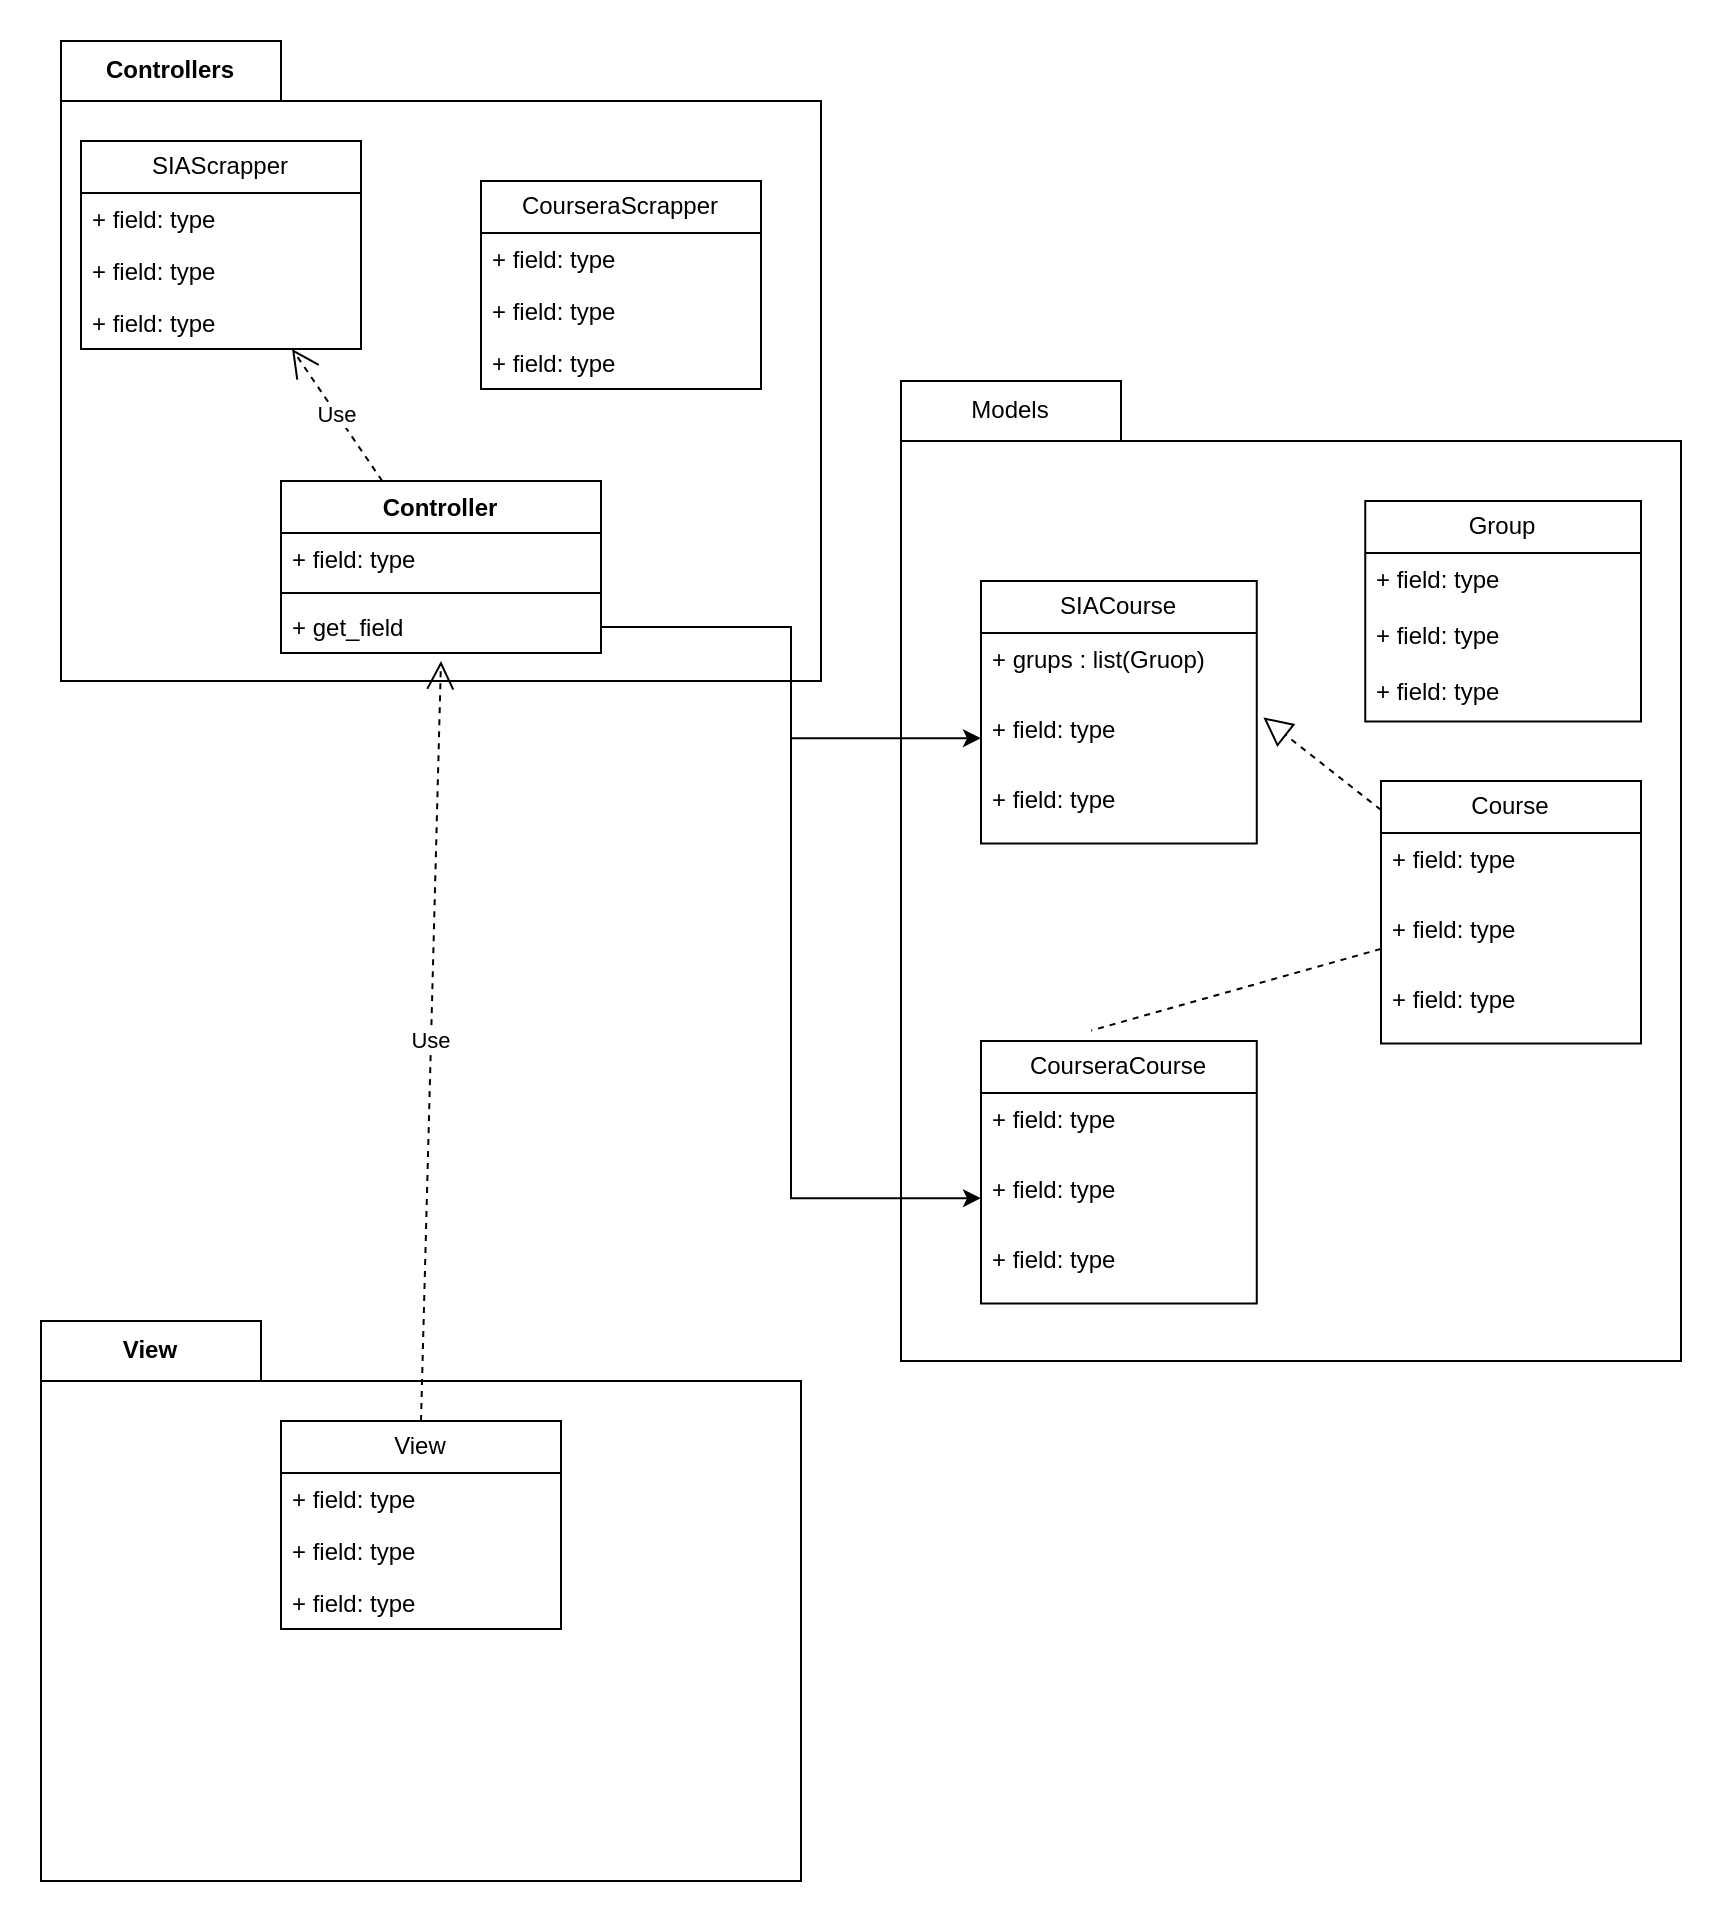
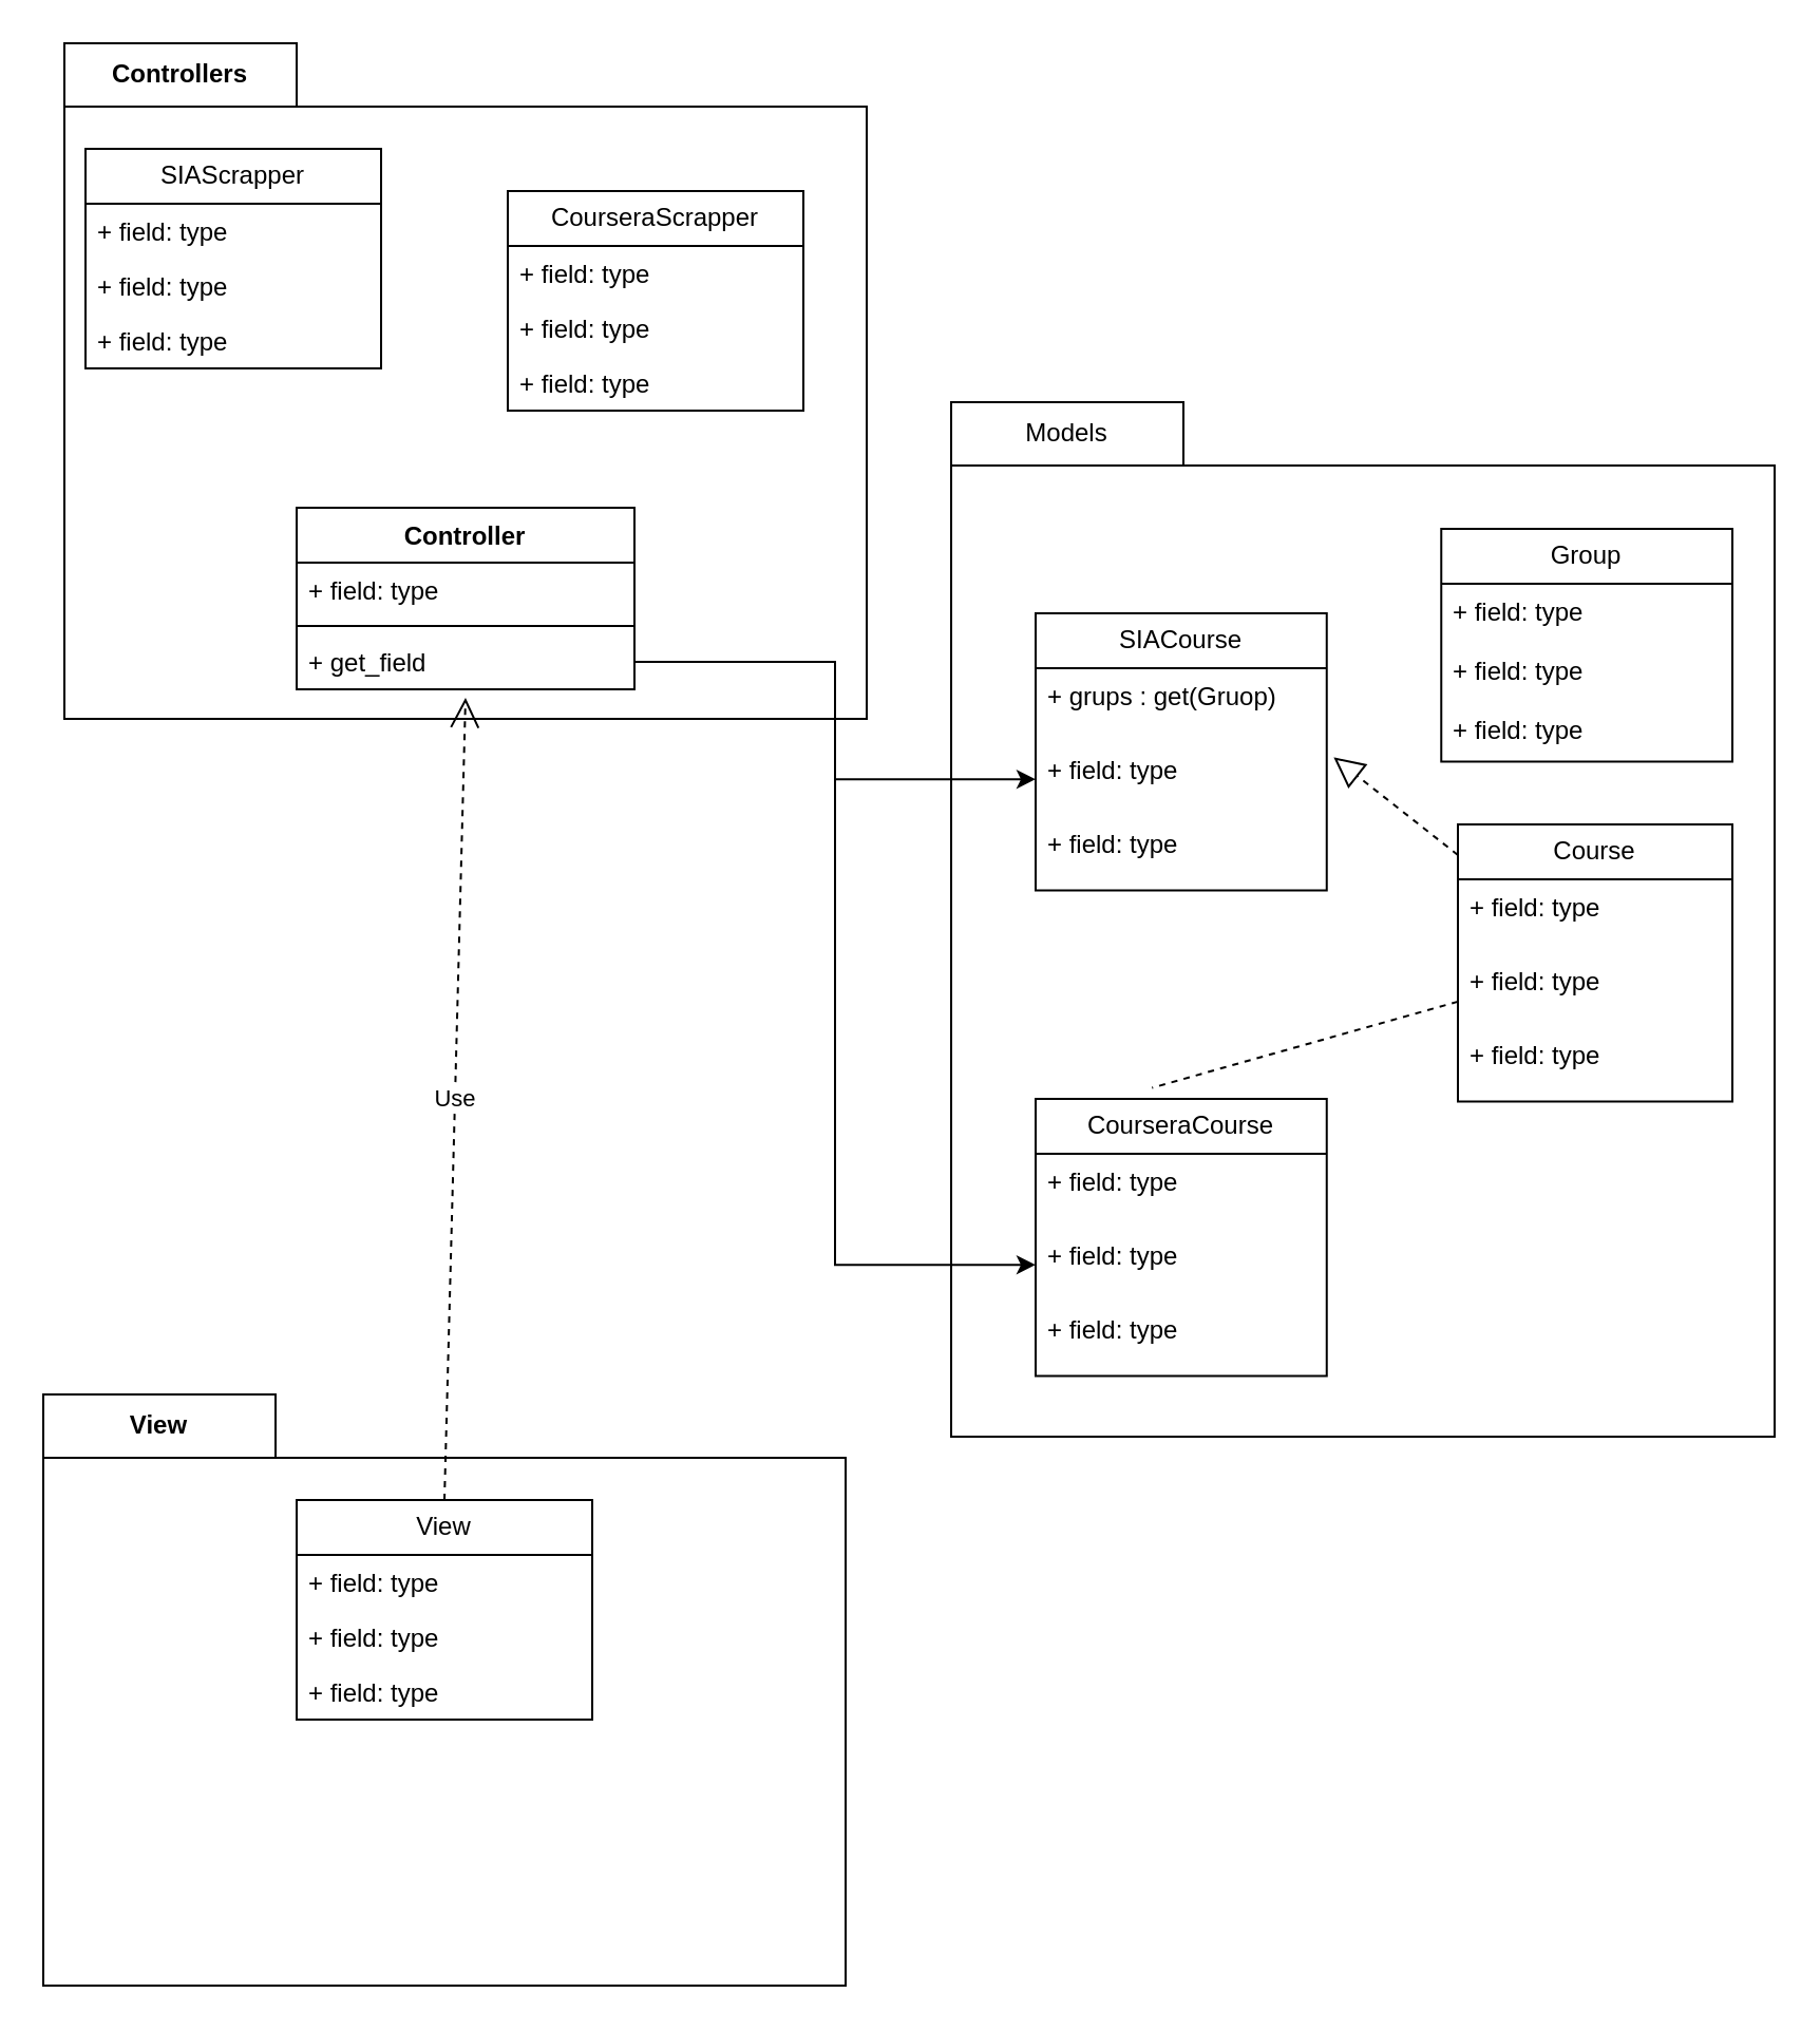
- <mxCell id="12" value="Use" style="endArrow=open;endSize=12;dashed=1;html=1;rounded=0;" edge="1" parent="2" source="4" target="8"><mxGeometry width="160" relative="1" as="geometry"><mxPoint x="320" y="290" as="sourcePoint" /><mxPoint x="480" y="290" as="targetPoint" /></mxGeometry></mxCell>
- <mxCell id="29" value="+ grups : list(Gruop)" style="text;strokeColor=none;fillColor=none;align=left;verticalAlign=top;spacingLeft=4;spacingRight=4;overflow=hidden;rotatable=0;points=[[0,0.5],[1,0.5]];portConstraint=eastwest;whiteSpace=wrap;html=1;" vertex="1" parent="28"><mxGeometry y="26" width="137.879" height="35.077" as="geometry" /></mxCell>
+ <mxCell id="29" value="+ grups : get(Gruop)" style="text;strokeColor=none;fillColor=none;align=left;verticalAlign=top;spacingLeft=4;spacingRight=4;overflow=hidden;rotatable=0;points=[[0,0.5],[1,0.5]];portConstraint=eastwest;whiteSpace=wrap;html=1;" vertex="1" parent="28"><mxGeometry y="26" width="137.879" height="35.077" as="geometry" /></mxCell>
